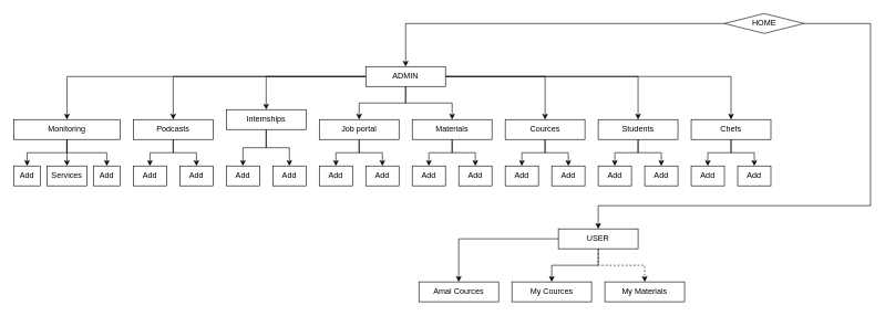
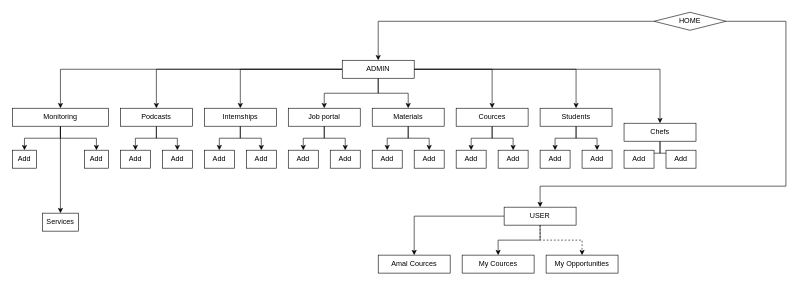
- <mxCell id="13" value="ADMIN" style="rounded=0;whiteSpace=wrap;html=1;" parent="1" vertex="1"><mxGeometry x="550" y="100" width="120" height="30" as="geometry" /></mxCell>
+ <mxCell id="13" value="ADMIN" style="rounded=0;whiteSpace=wrap;html=1;" parent="1" vertex="1"><mxGeometry x="570" y="100" width="120" height="30" as="geometry" /></mxCell>
- <mxCell id="32" value="Internships" style="rounded=0;whiteSpace=wrap;html=1;" vertex="1" parent="1"><mxGeometry x="340" y="165" width="120" height="30" as="geometry" /></mxCell>
+ <mxCell id="32" value="Internships" style="rounded=0;whiteSpace=wrap;html=1;" vertex="1" parent="1"><mxGeometry x="340" y="180" width="120" height="30" as="geometry" /></mxCell>
- <mxCell id="45" value="Chefs" style="rounded=0;whiteSpace=wrap;html=1;" vertex="1" parent="1"><mxGeometry x="1040" y="180" width="120" height="30" as="geometry" /></mxCell>
+ <mxCell id="45" value="Chefs" style="rounded=0;whiteSpace=wrap;html=1;" vertex="1" parent="1"><mxGeometry x="1040" y="205" width="120" height="30" as="geometry" /></mxCell>
- <mxCell id="62" value="Services" style="rounded=0;whiteSpace=wrap;html=1;" vertex="1" parent="1"><mxGeometry x="70" y="250" width="60" height="30" as="geometry" /></mxCell>
+ <mxCell id="62" value="Services" style="rounded=0;whiteSpace=wrap;html=1;" vertex="1" parent="1"><mxGeometry x="70" y="355" width="60" height="30" as="geometry" /></mxCell>
- <mxCell id="20" value="My Materials" style="rounded=0;whiteSpace=wrap;html=1;" vertex="1" parent="1"><mxGeometry x="910" y="425" width="120" height="30" as="geometry" /></mxCell>
+ <mxCell id="20" value="My Opportunities" style="rounded=0;whiteSpace=wrap;html=1;" vertex="1" parent="1"><mxGeometry x="910" y="425" width="120" height="30" as="geometry" /></mxCell>
